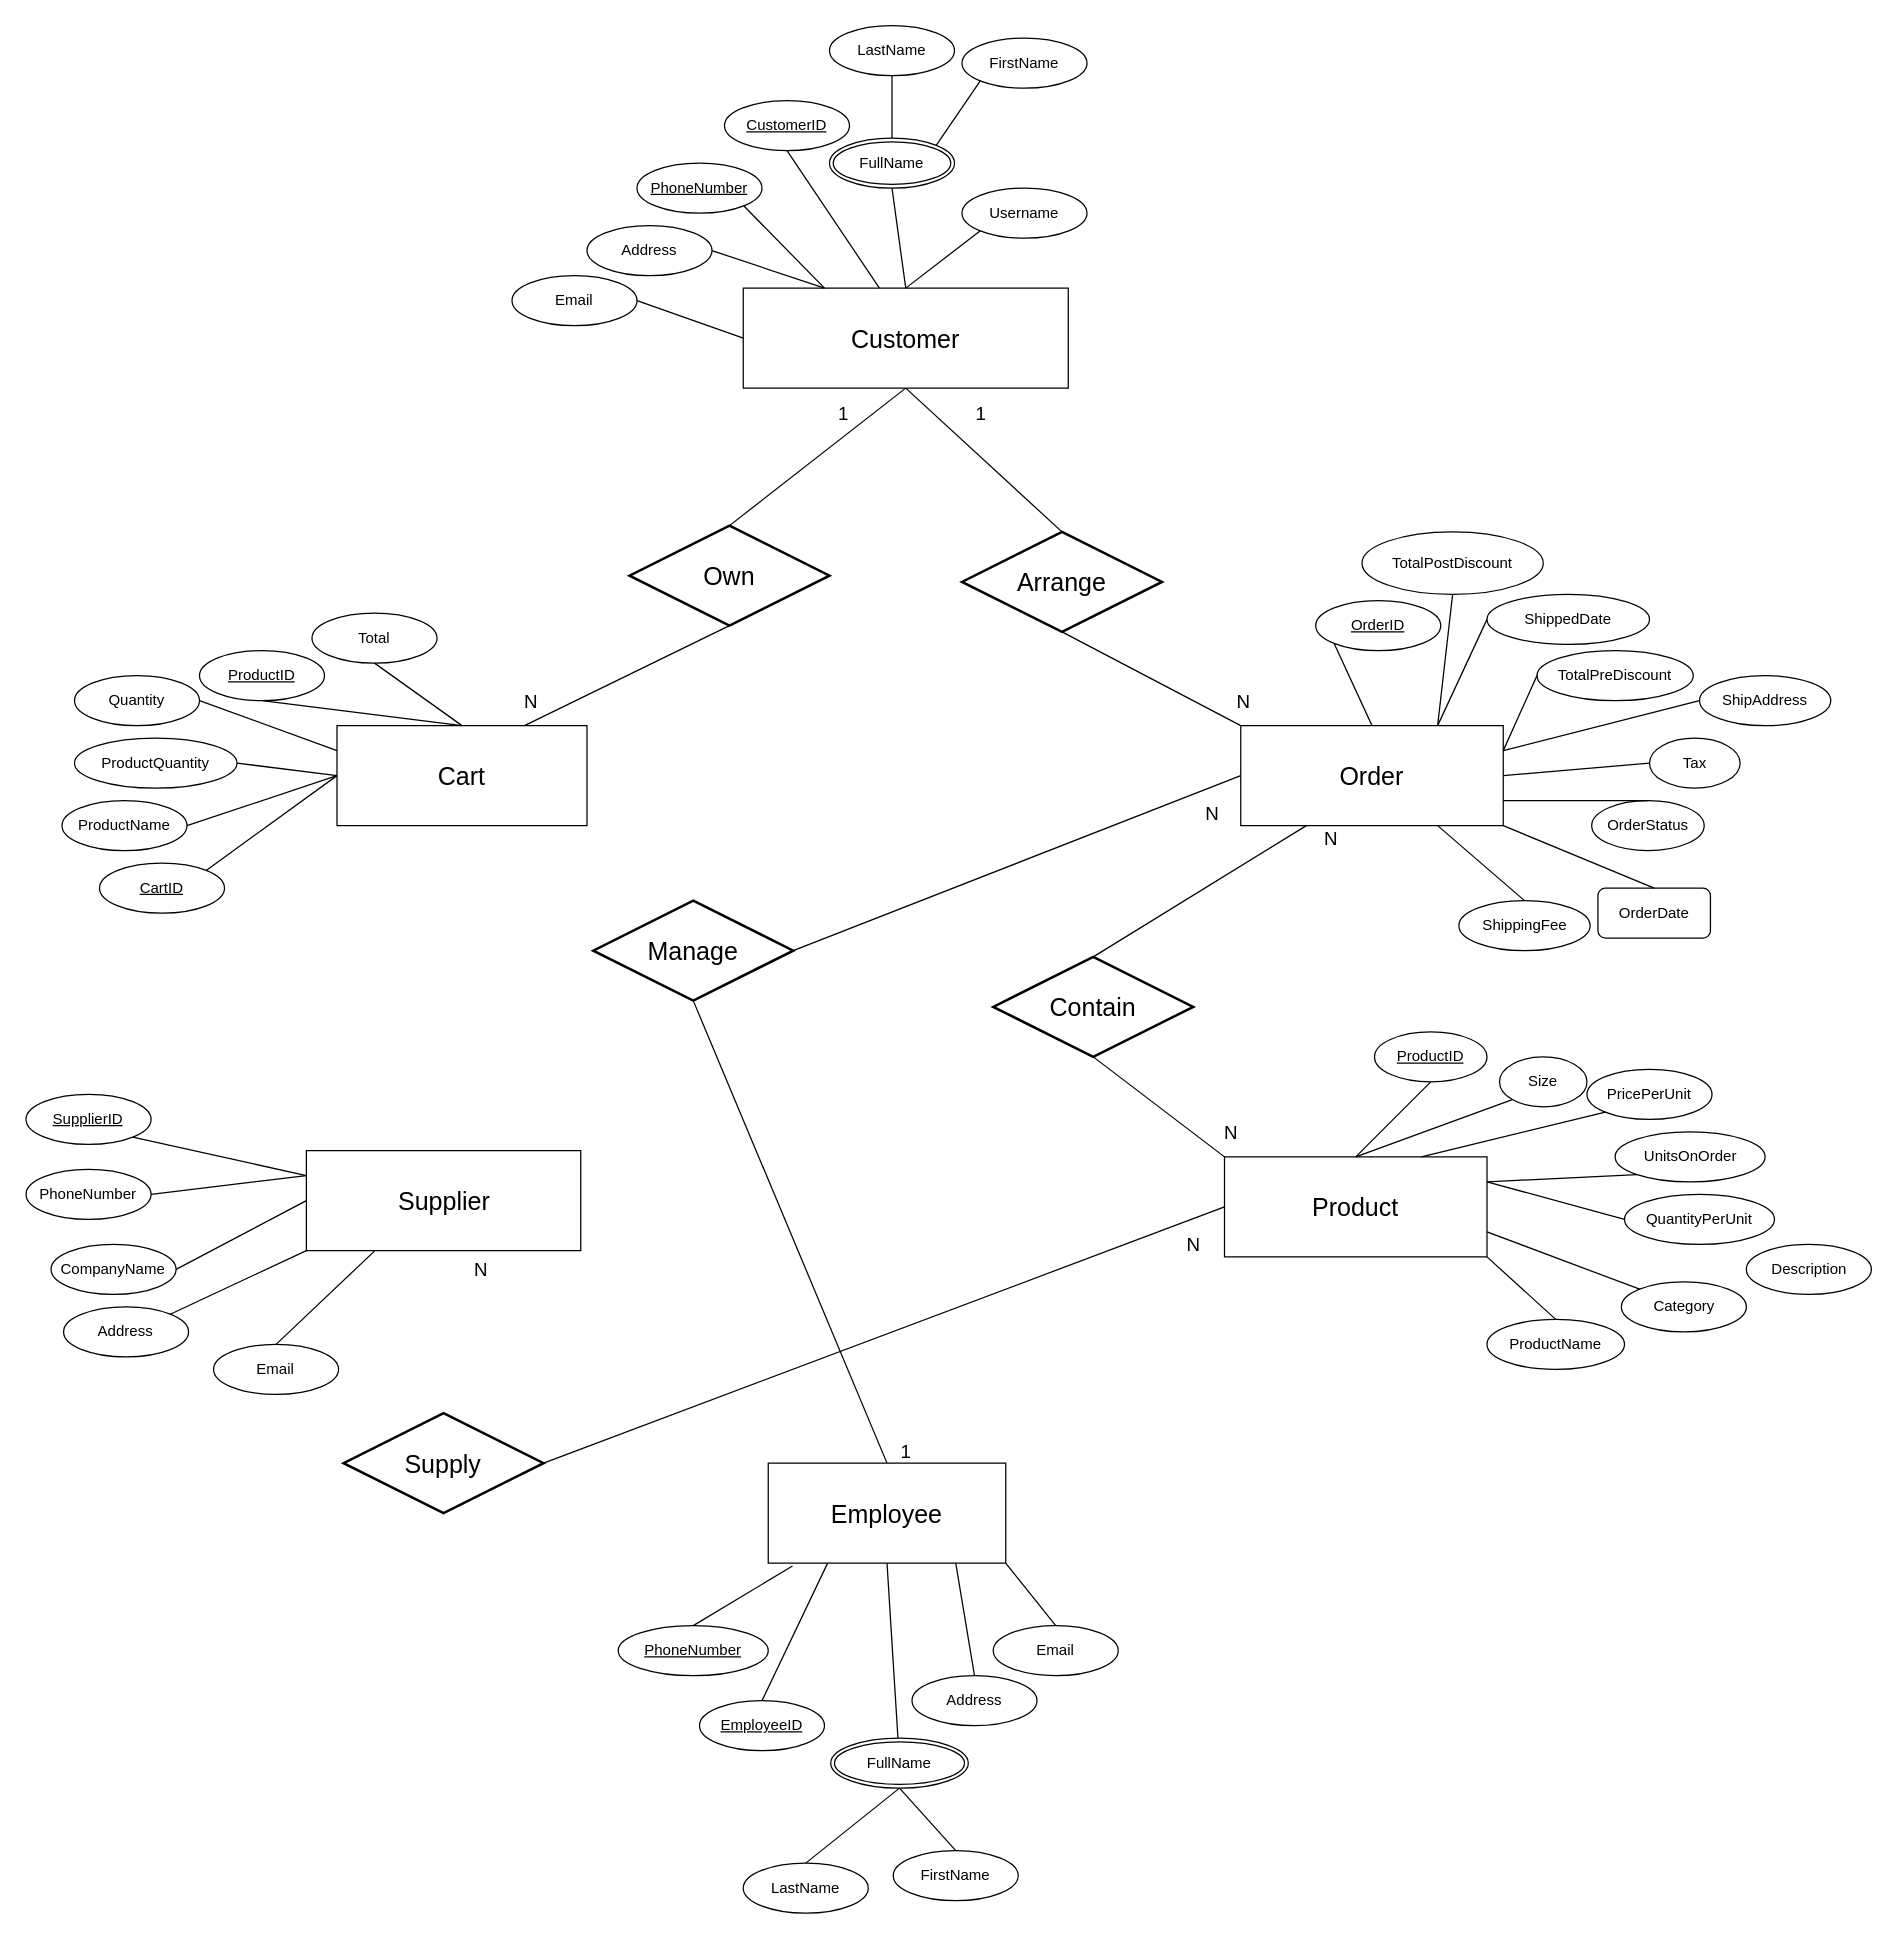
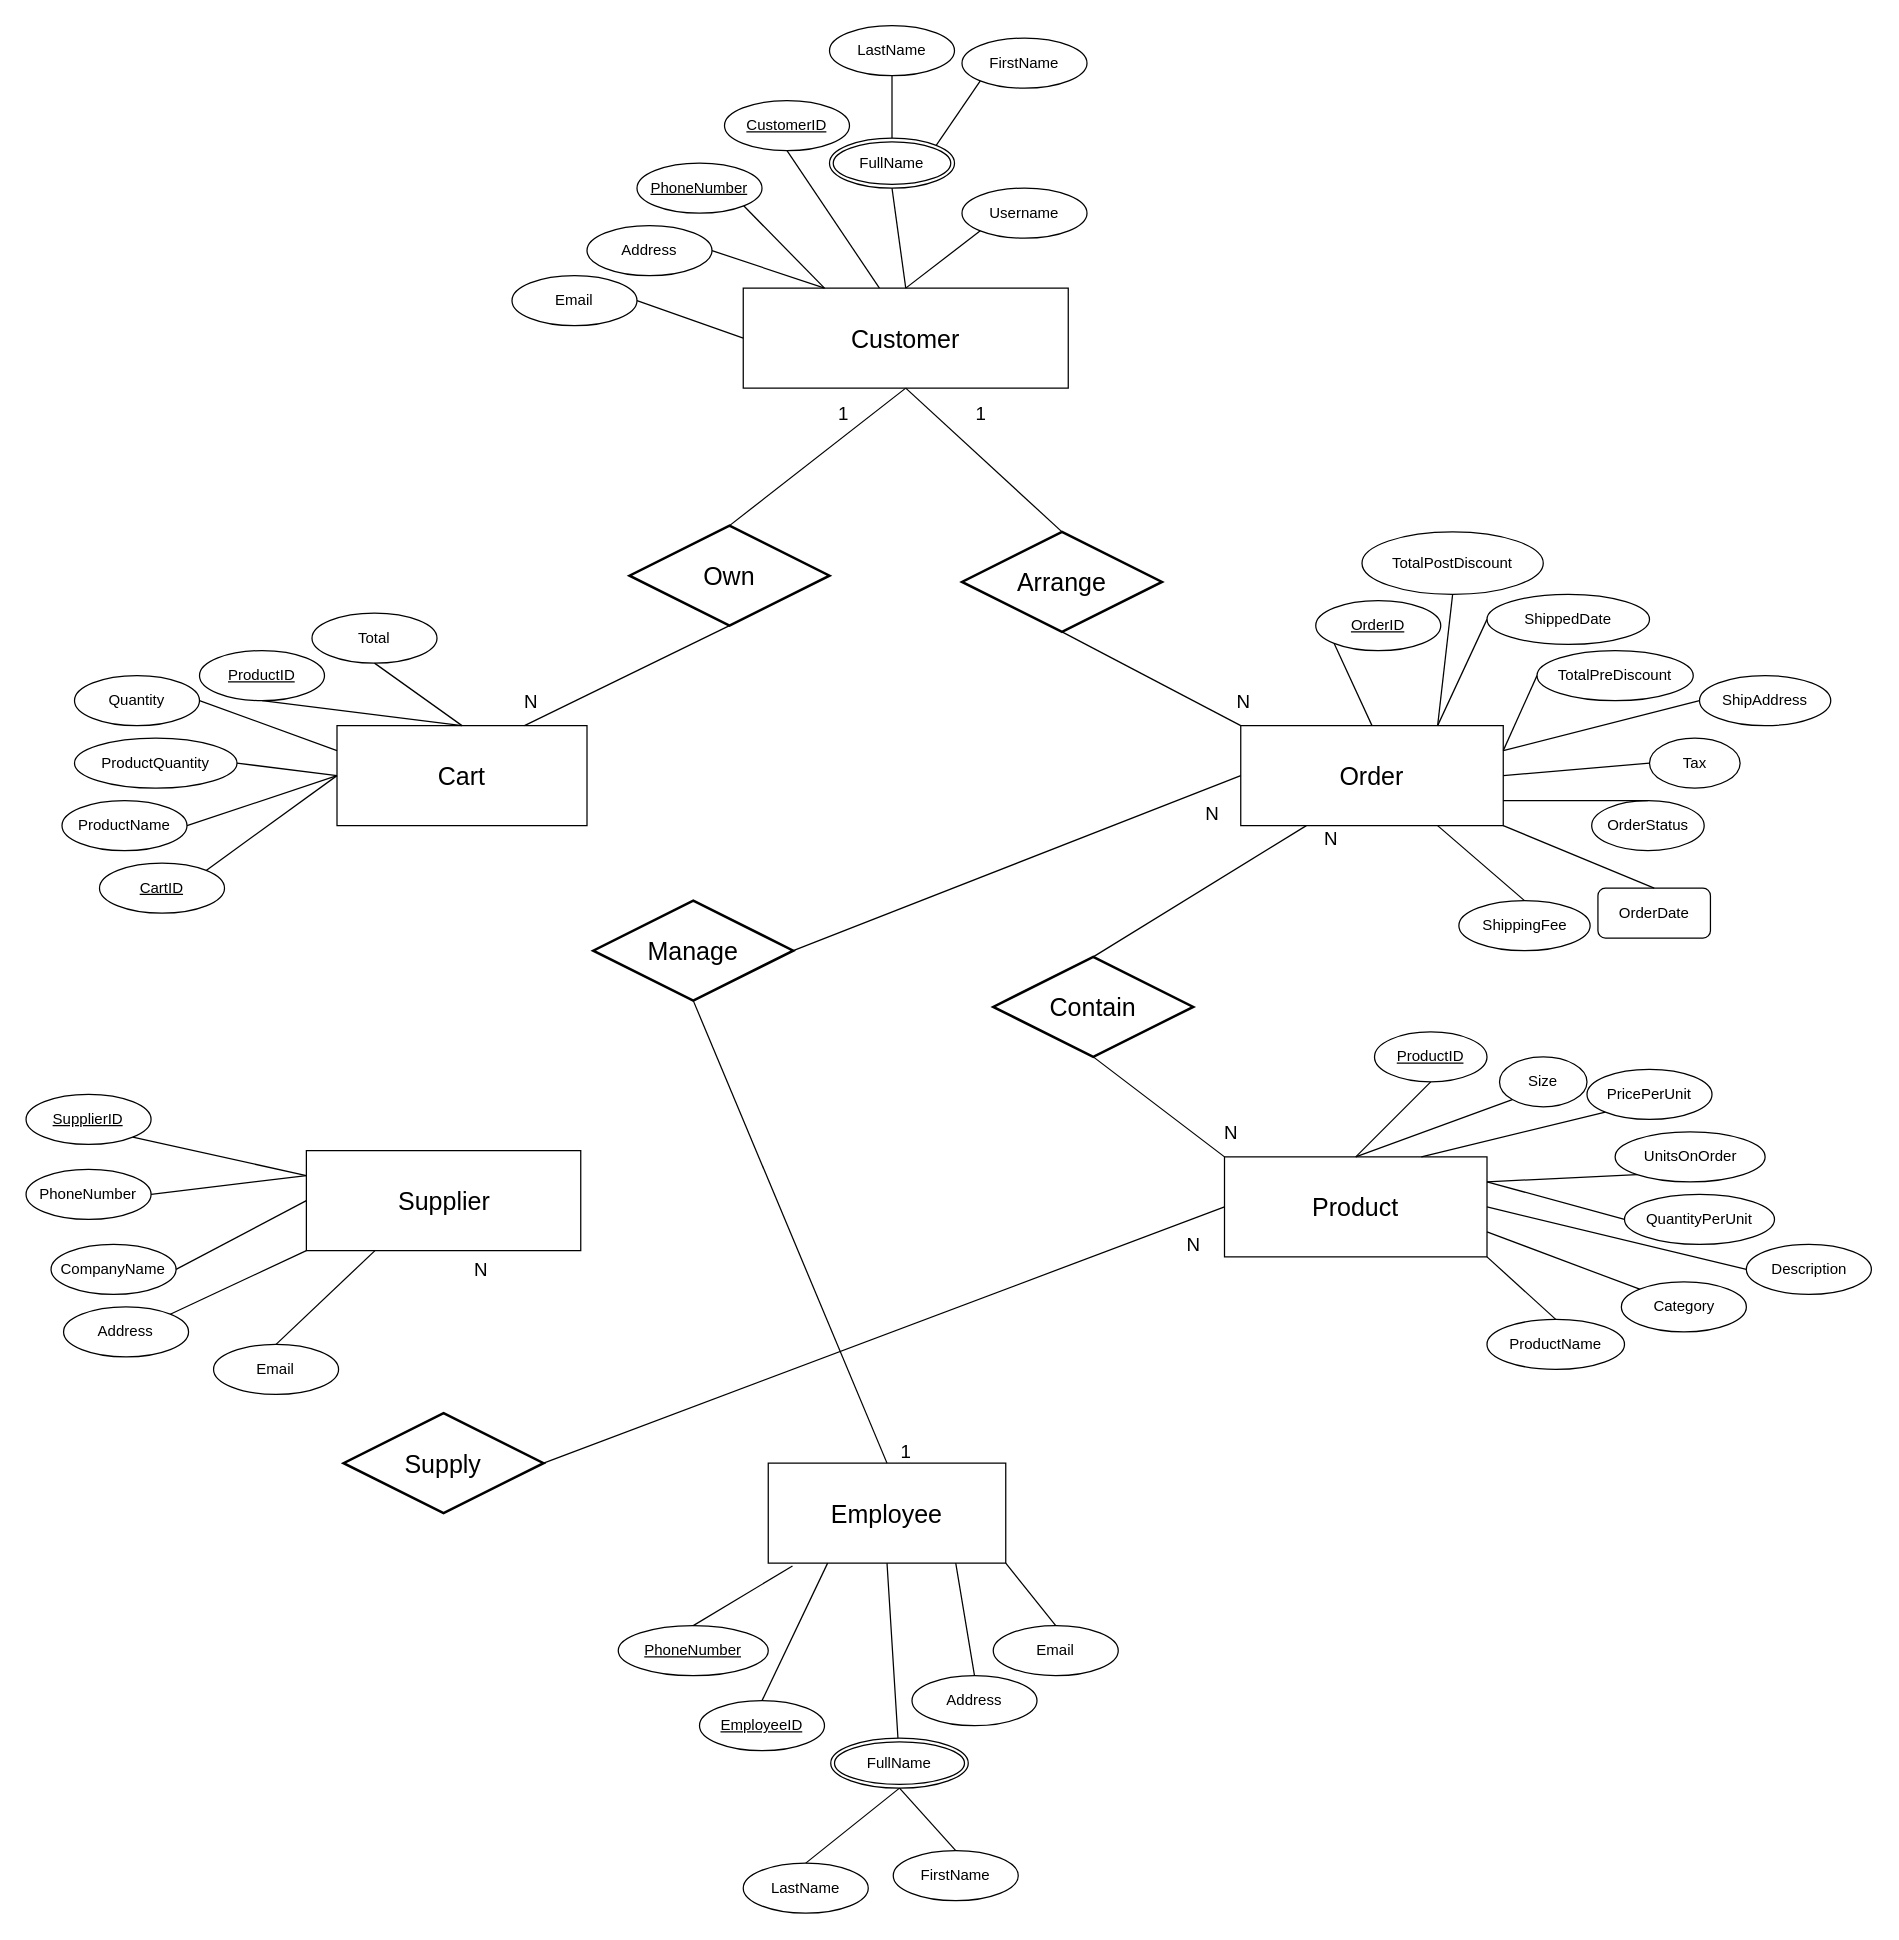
+ <mxCell id="82" value="" style="endArrow=none;html=1;rounded=0;entryX=0;entryY=0.5;entryDx=0;entryDy=0;exitX=1;exitY=0.5;exitDx=0;exitDy=0;" edge="1" parent="1" source="52" target="38"><mxGeometry relative="1" as="geometry"><mxPoint x="1199" y="955" as="sourcePoint" /><mxPoint x="1299" y="935" as="targetPoint" /></mxGeometry></mxCell>
